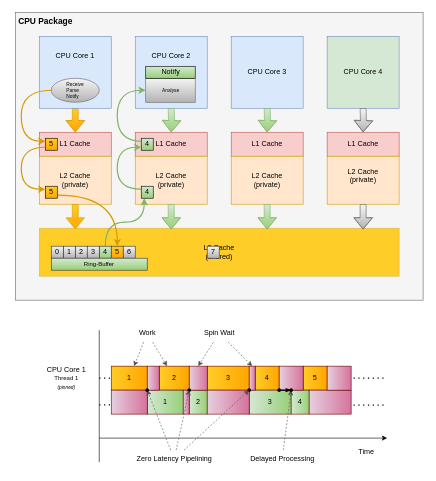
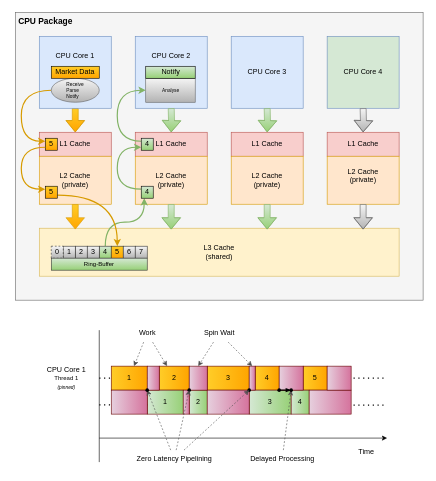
+ <mxCell id="37" value="Market Data" style="rounded=0;whiteSpace=wrap;html=1;fillColor=#ffcd28;gradientColor=#ffa500;strokeColor=#000000;" parent="1" vertex="1"><mxGeometry x="85" y="110" width="80" height="20" as="geometry" /></mxCell>
- <mxCell id="46" value="0" style="rounded=0;whiteSpace=wrap;html=1;fillColor=#f5f5f5;gradientColor=#b3b3b3;strokeColor=#333333;" parent="1" vertex="1"><mxGeometry x="85" y="410" width="20" height="20" as="geometry" /></mxCell>
+ <mxCell id="46" value="0" style="rounded=0;whiteSpace=wrap;html=1;fillColor=#f5f5f5;gradientColor=#b3b3b3;strokeColor=#333333;dashed=1;" parent="1" vertex="1"><mxGeometry x="85" y="410" width="20" height="20" as="geometry" /></mxCell>
- <mxCell id="45" value="7" style="rounded=0;whiteSpace=wrap;html=1;fillColor=#f5f5f5;gradientColor=#b3b3b3;strokeColor=#333333;" parent="1" vertex="1"><mxGeometry x="345" y="410" width="20" height="20" as="geometry" /></mxCell>
+ <mxCell id="45" value="7" style="rounded=0;whiteSpace=wrap;html=1;fillColor=#f5f5f5;gradientColor=#b3b3b3;strokeColor=#333333;" parent="1" vertex="1"><mxGeometry x="225" y="410" width="20" height="20" as="geometry" /></mxCell>
- <mxCell id="10" value="L3 Cache&lt;div&gt;(shared)&lt;/div&gt;" style="rounded=0;whiteSpace=wrap;html=1;fillColor=#ffcd28;strokeColor=#d6b656;" parent="1" vertex="1"><mxGeometry x="65" y="380" width="600" height="80" as="geometry" /></mxCell>
+ <mxCell id="10" value="L3 Cache&lt;div&gt;(shared)&lt;/div&gt;" style="rounded=0;whiteSpace=wrap;html=1;fillColor=#fff2cc;strokeColor=#d6b656;" parent="1" vertex="1"><mxGeometry x="65" y="380" width="600" height="80" as="geometry" /></mxCell>
